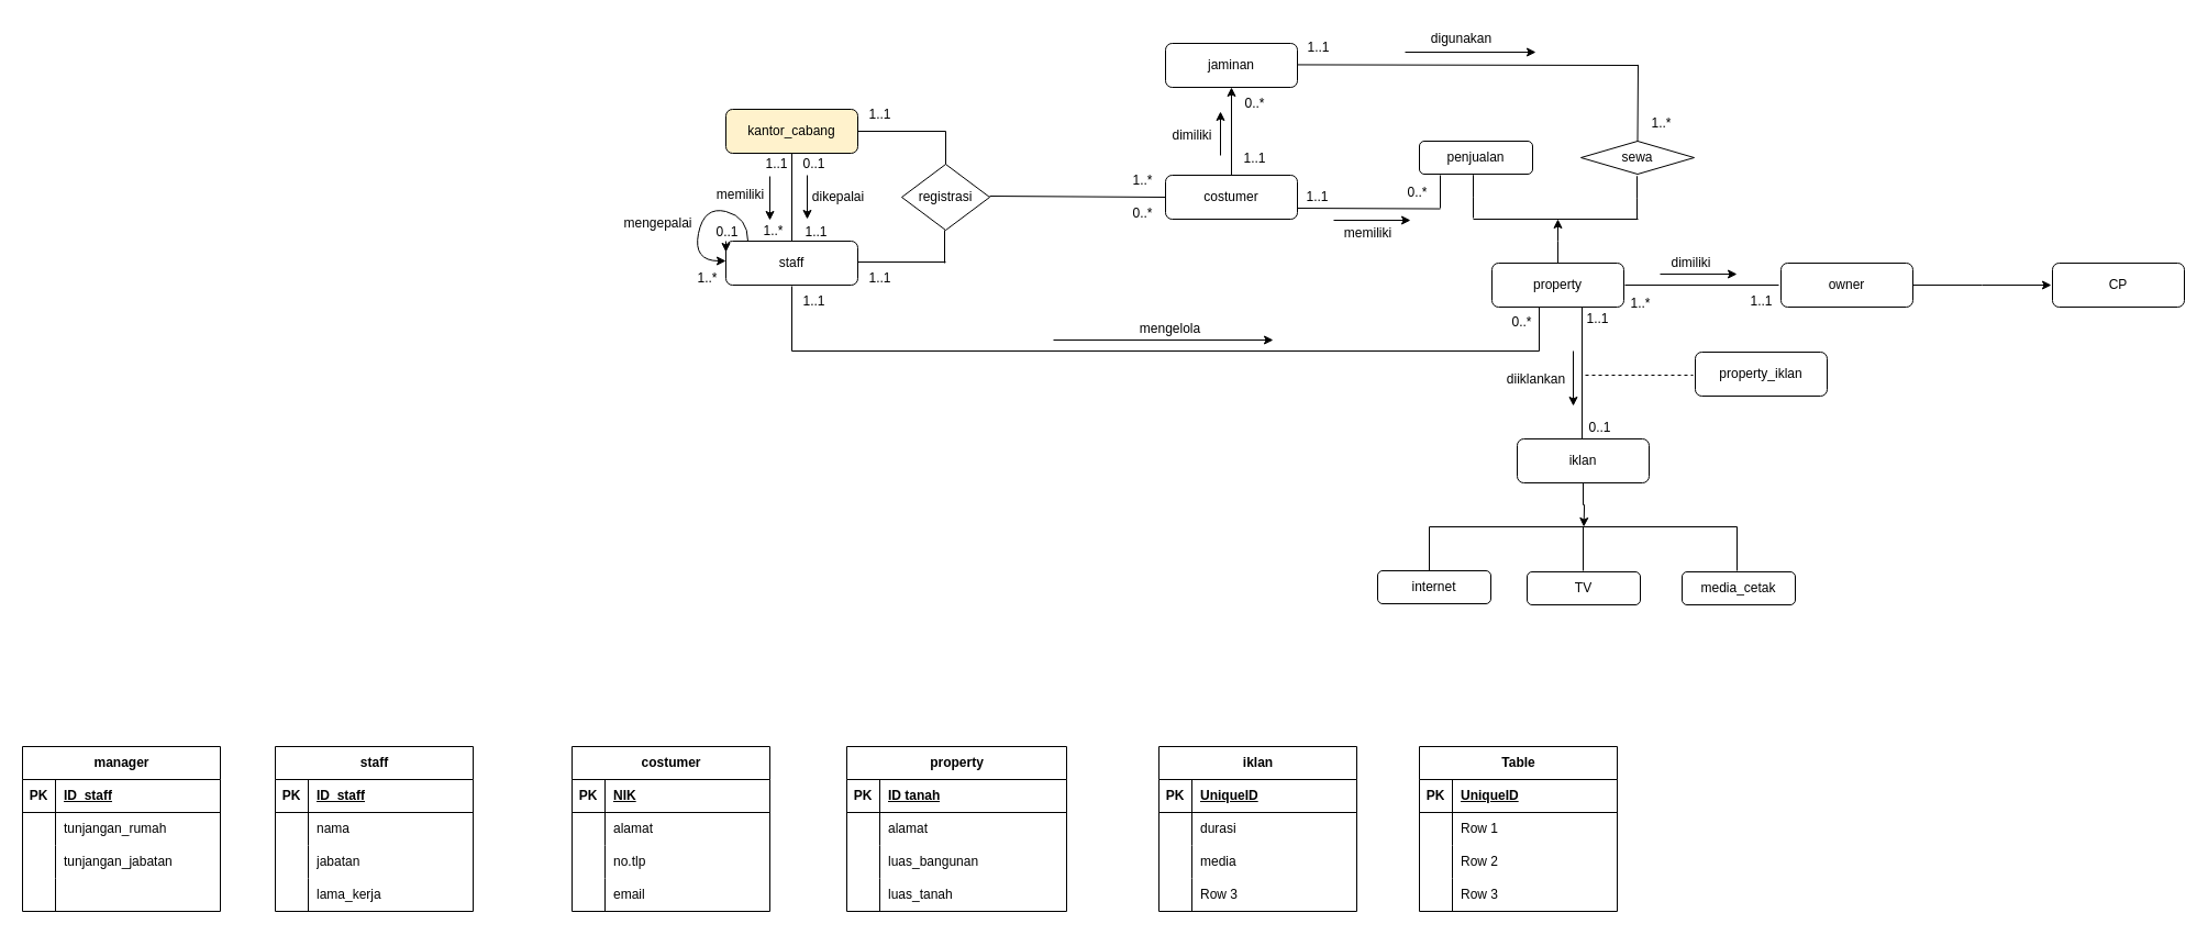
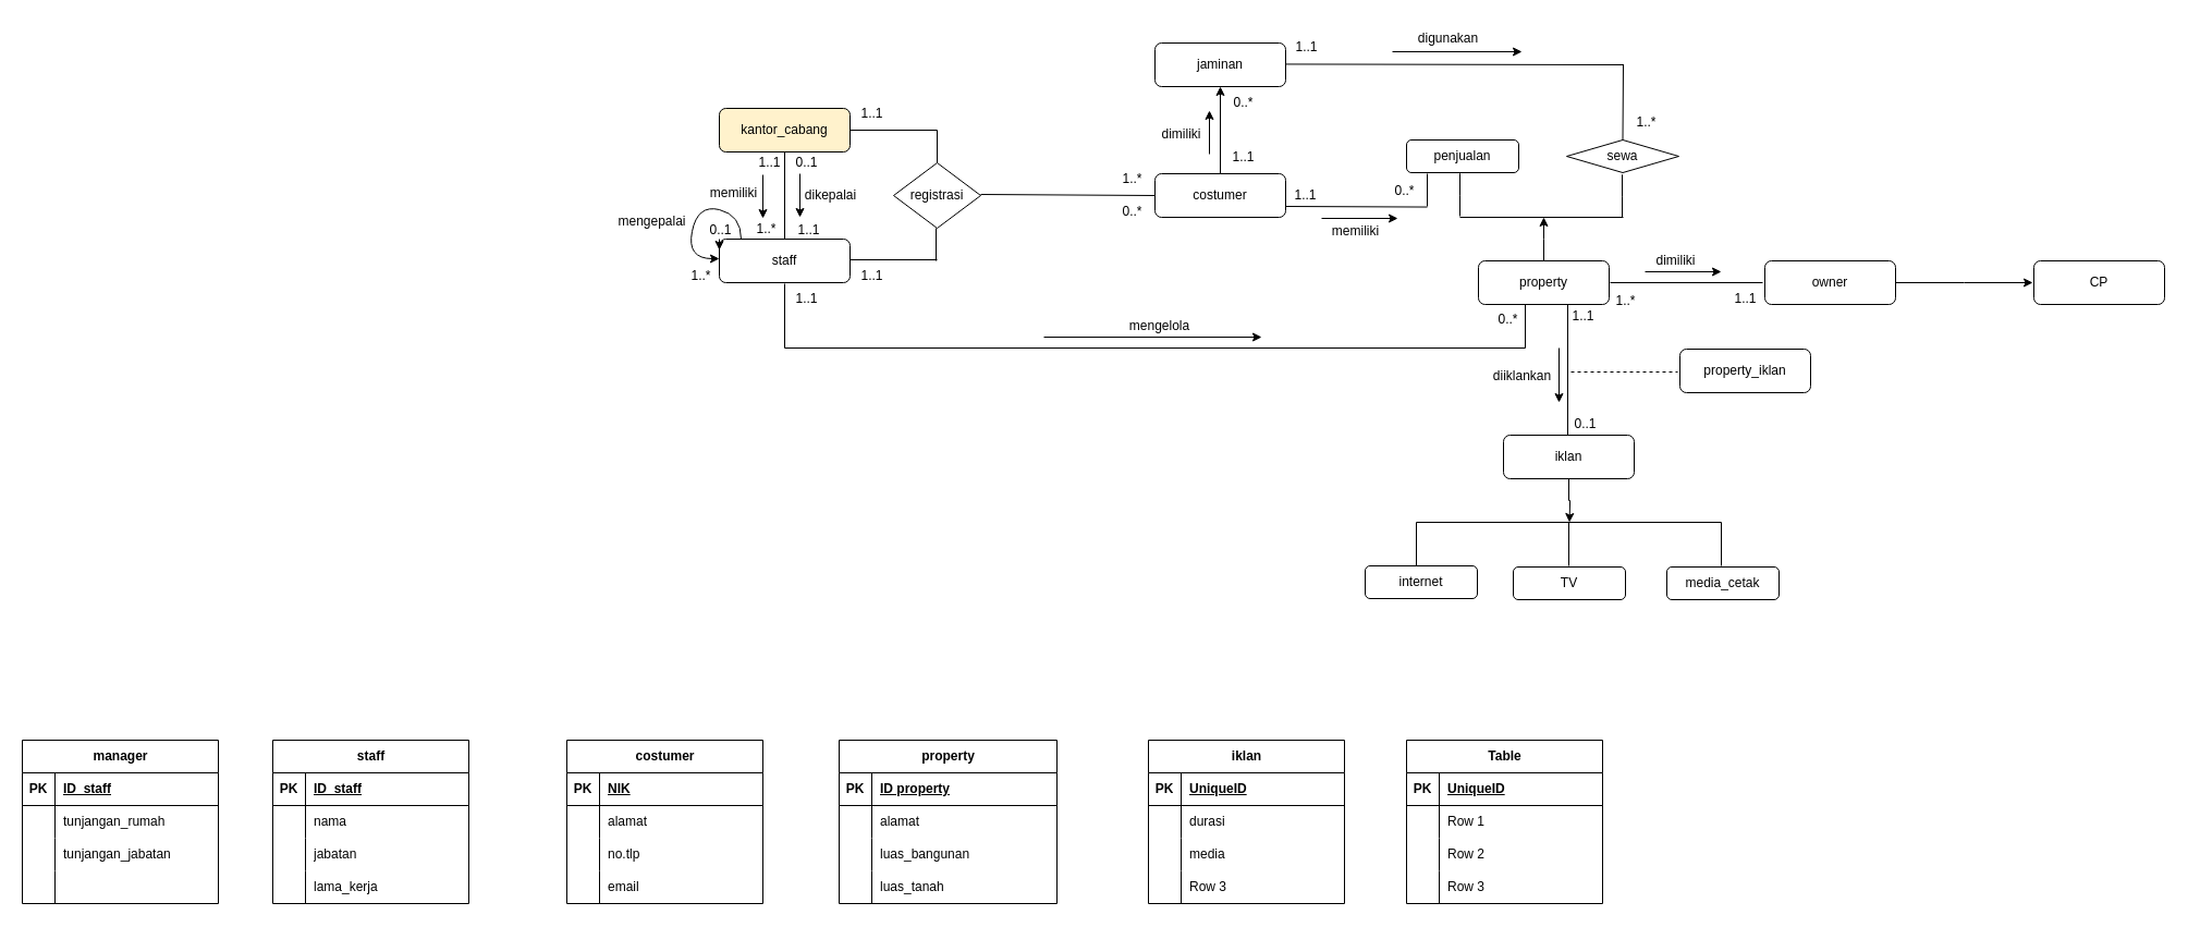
- <mxCell id="88" value="ID tanah" style="shape=partialRectangle;connectable=0;fillColor=none;top=0;left=0;bottom=0;right=0;align=left;spacingLeft=6;fontStyle=5;overflow=hidden;whiteSpace=wrap;html=1;" parent="86" vertex="1"><mxGeometry x="30" width="170" height="30" as="geometry"><mxRectangle width="170" height="30" as="alternateBounds" /></mxGeometry></mxCell>
+ <mxCell id="88" value="ID property" style="shape=partialRectangle;connectable=0;fillColor=none;top=0;left=0;bottom=0;right=0;align=left;spacingLeft=6;fontStyle=5;overflow=hidden;whiteSpace=wrap;html=1;" parent="86" vertex="1"><mxGeometry x="30" width="170" height="30" as="geometry"><mxRectangle width="170" height="30" as="alternateBounds" /></mxGeometry></mxCell>
